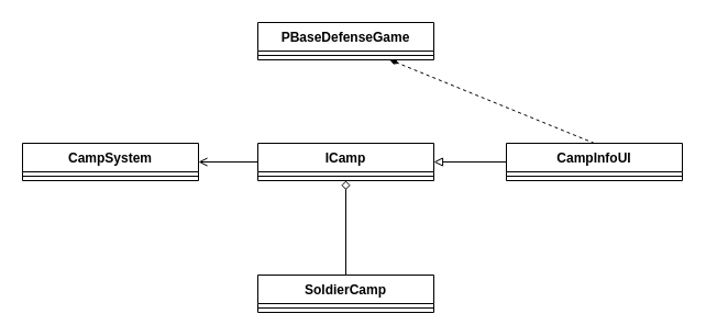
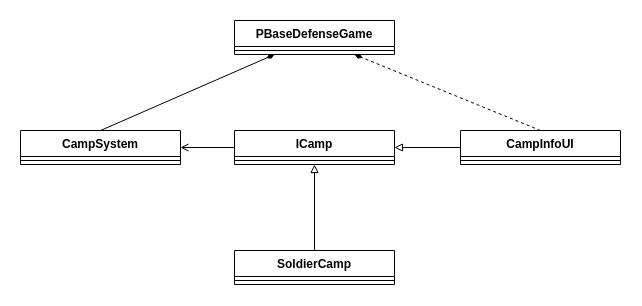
+ <mxCell id="10" style="edgeStyle=none;rounded=0;orthogonalLoop=1;jettySize=auto;html=1;exitX=0.5;exitY=0;exitDx=0;exitDy=0;entryX=0.25;entryY=1;entryDx=0;entryDy=0;endArrow=diamondThin;endFill=1;" edge="1" parent="1" source="11" target="2"><mxGeometry relative="1" as="geometry" /></mxCell>
- <mxCell id="13" style="edgeStyle=none;rounded=0;orthogonalLoop=1;jettySize=auto;html=1;exitX=0.5;exitY=0;exitDx=0;exitDy=0;endArrow=diamond;endFill=0;" edge="1" parent="1" source="14" target="4"><mxGeometry relative="1" as="geometry" /></mxCell>
+ <mxCell id="13" style="edgeStyle=none;rounded=0;orthogonalLoop=1;jettySize=auto;html=1;exitX=0.5;exitY=0;exitDx=0;exitDy=0;endArrow=block;endFill=0;" edge="1" parent="1" source="14" target="4"><mxGeometry relative="1" as="geometry" /></mxCell>
